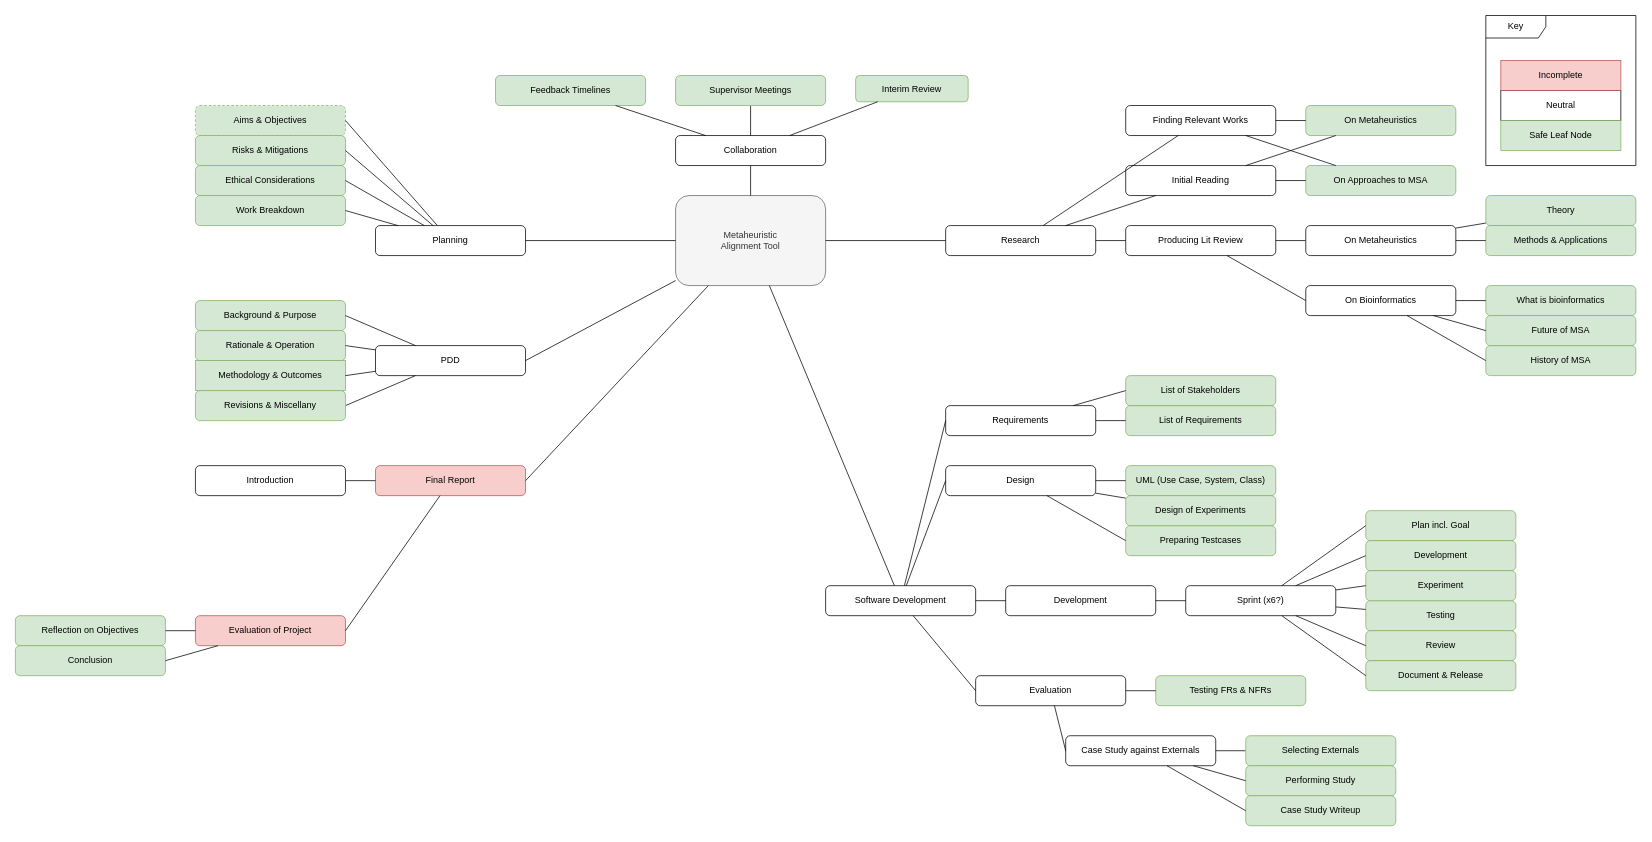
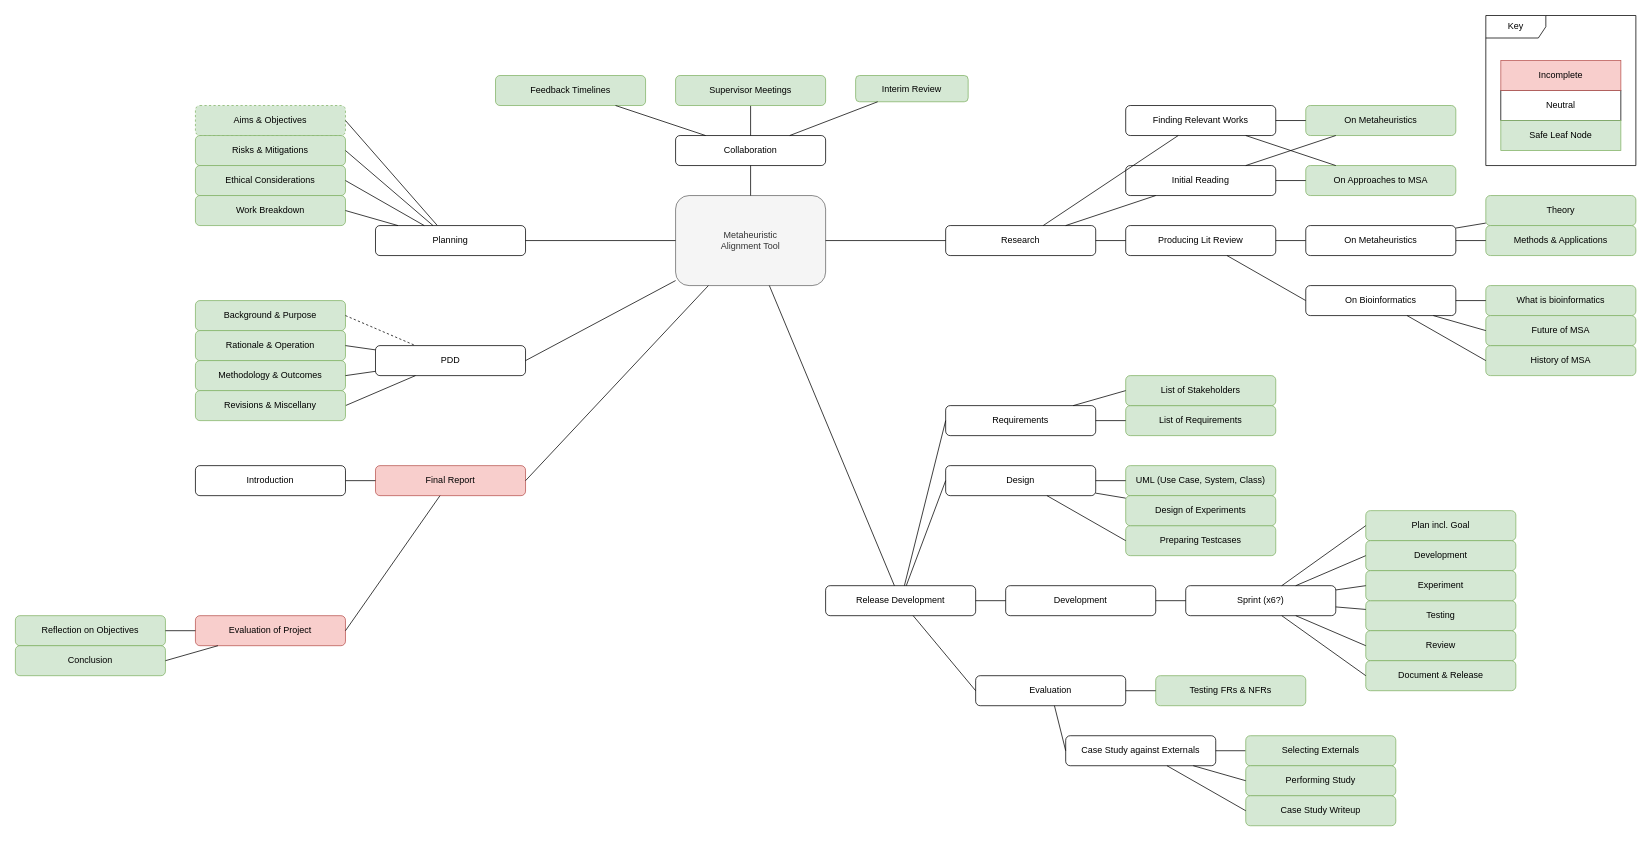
- <mxCell id="112" value="" style="endArrow=none;html=1;rounded=0;exitX=1;exitY=0.5;exitDx=0;exitDy=0;" edge="1" parent="1" source="109" target="56"><mxGeometry width="50" height="50" relative="1" as="geometry"><mxPoint x="620" y="570" as="sourcePoint" /><mxPoint x="670" y="520" as="targetPoint" /></mxGeometry></mxCell>
+ <mxCell id="112" value="" style="endArrow=none;html=1;rounded=0;exitX=1;exitY=0.5;exitDx=0;exitDy=0;dashed=1;" edge="1" parent="1" source="109" target="56"><mxGeometry width="50" height="50" relative="1" as="geometry"><mxPoint x="620" y="570" as="sourcePoint" /><mxPoint x="670" y="520" as="targetPoint" /></mxGeometry></mxCell>
- <mxCell id="111" value="Methodology &amp;amp; Outcomes" style="whiteSpace=wrap;html=1;fillColor=#d5e8d4;strokeColor=#82b366;rounded=0;" vertex="1" parent="1"><mxGeometry x="260" y="480" width="200" height="40" as="geometry" /></mxCell>
+ <mxCell id="111" value="Methodology &amp;amp; Outcomes" style="rounded=1;whiteSpace=wrap;html=1;fillColor=#d5e8d4;strokeColor=#82b366;" vertex="1" parent="1"><mxGeometry x="260" y="480" width="200" height="40" as="geometry" /></mxCell>
- <mxCell id="2" value="Software Development" style="rounded=1;whiteSpace=wrap;html=1;" parent="1" vertex="1"><mxGeometry x="1100" y="780" width="200" height="40" as="geometry" /></mxCell>
+ <mxCell id="2" value="Release Development" style="rounded=1;whiteSpace=wrap;html=1;" parent="1" vertex="1"><mxGeometry x="1100" y="780" width="200" height="40" as="geometry" /></mxCell>
